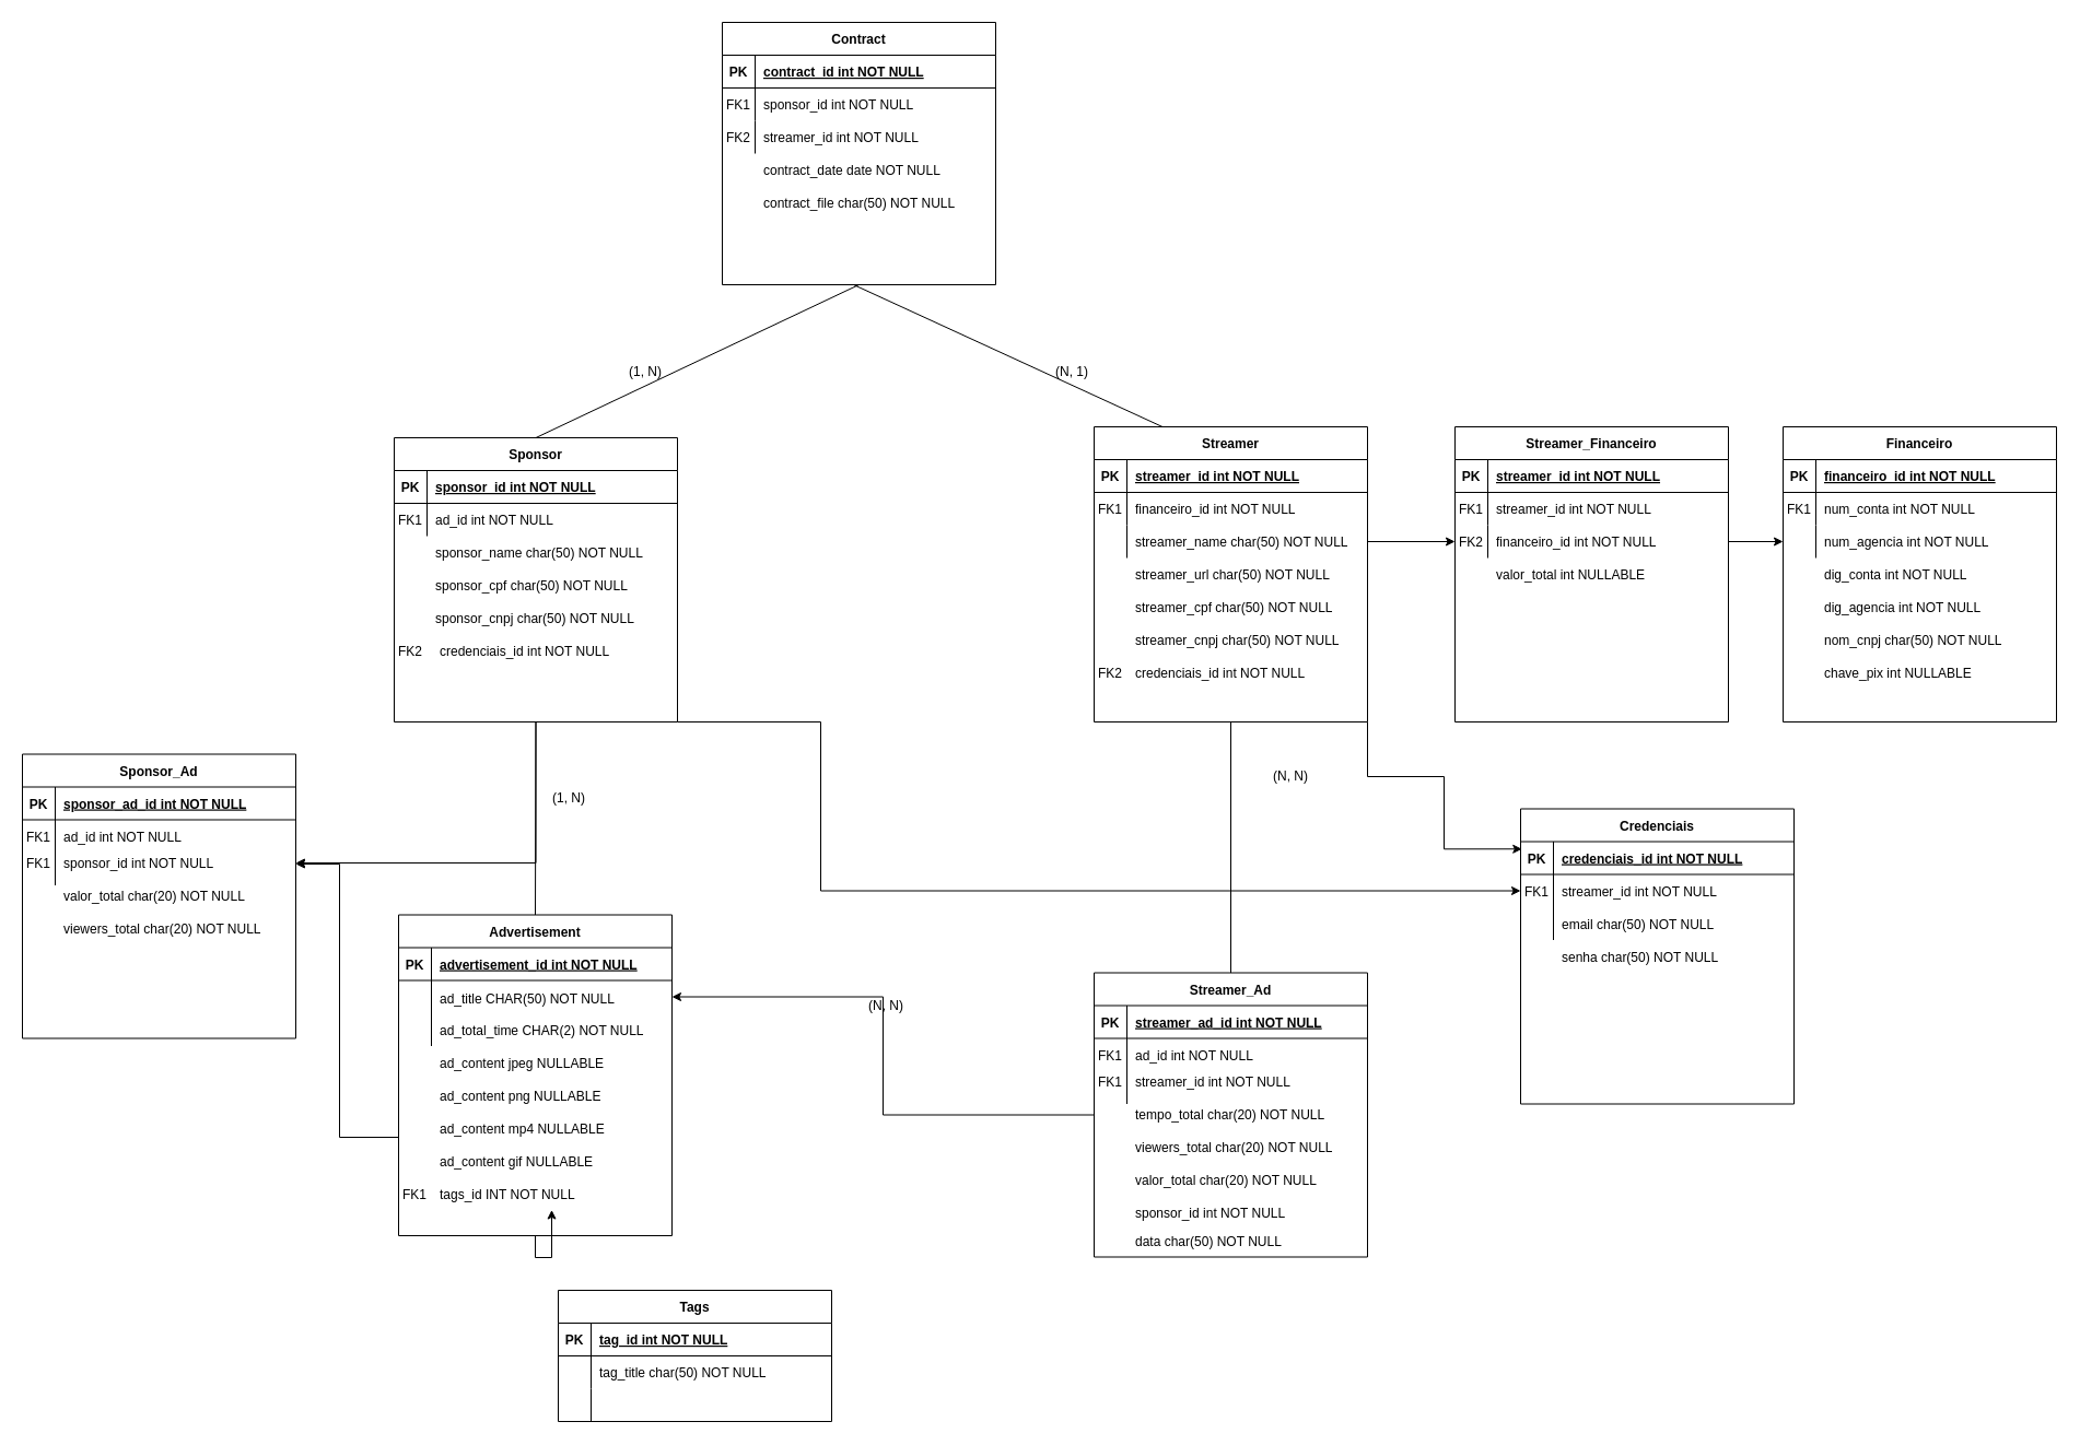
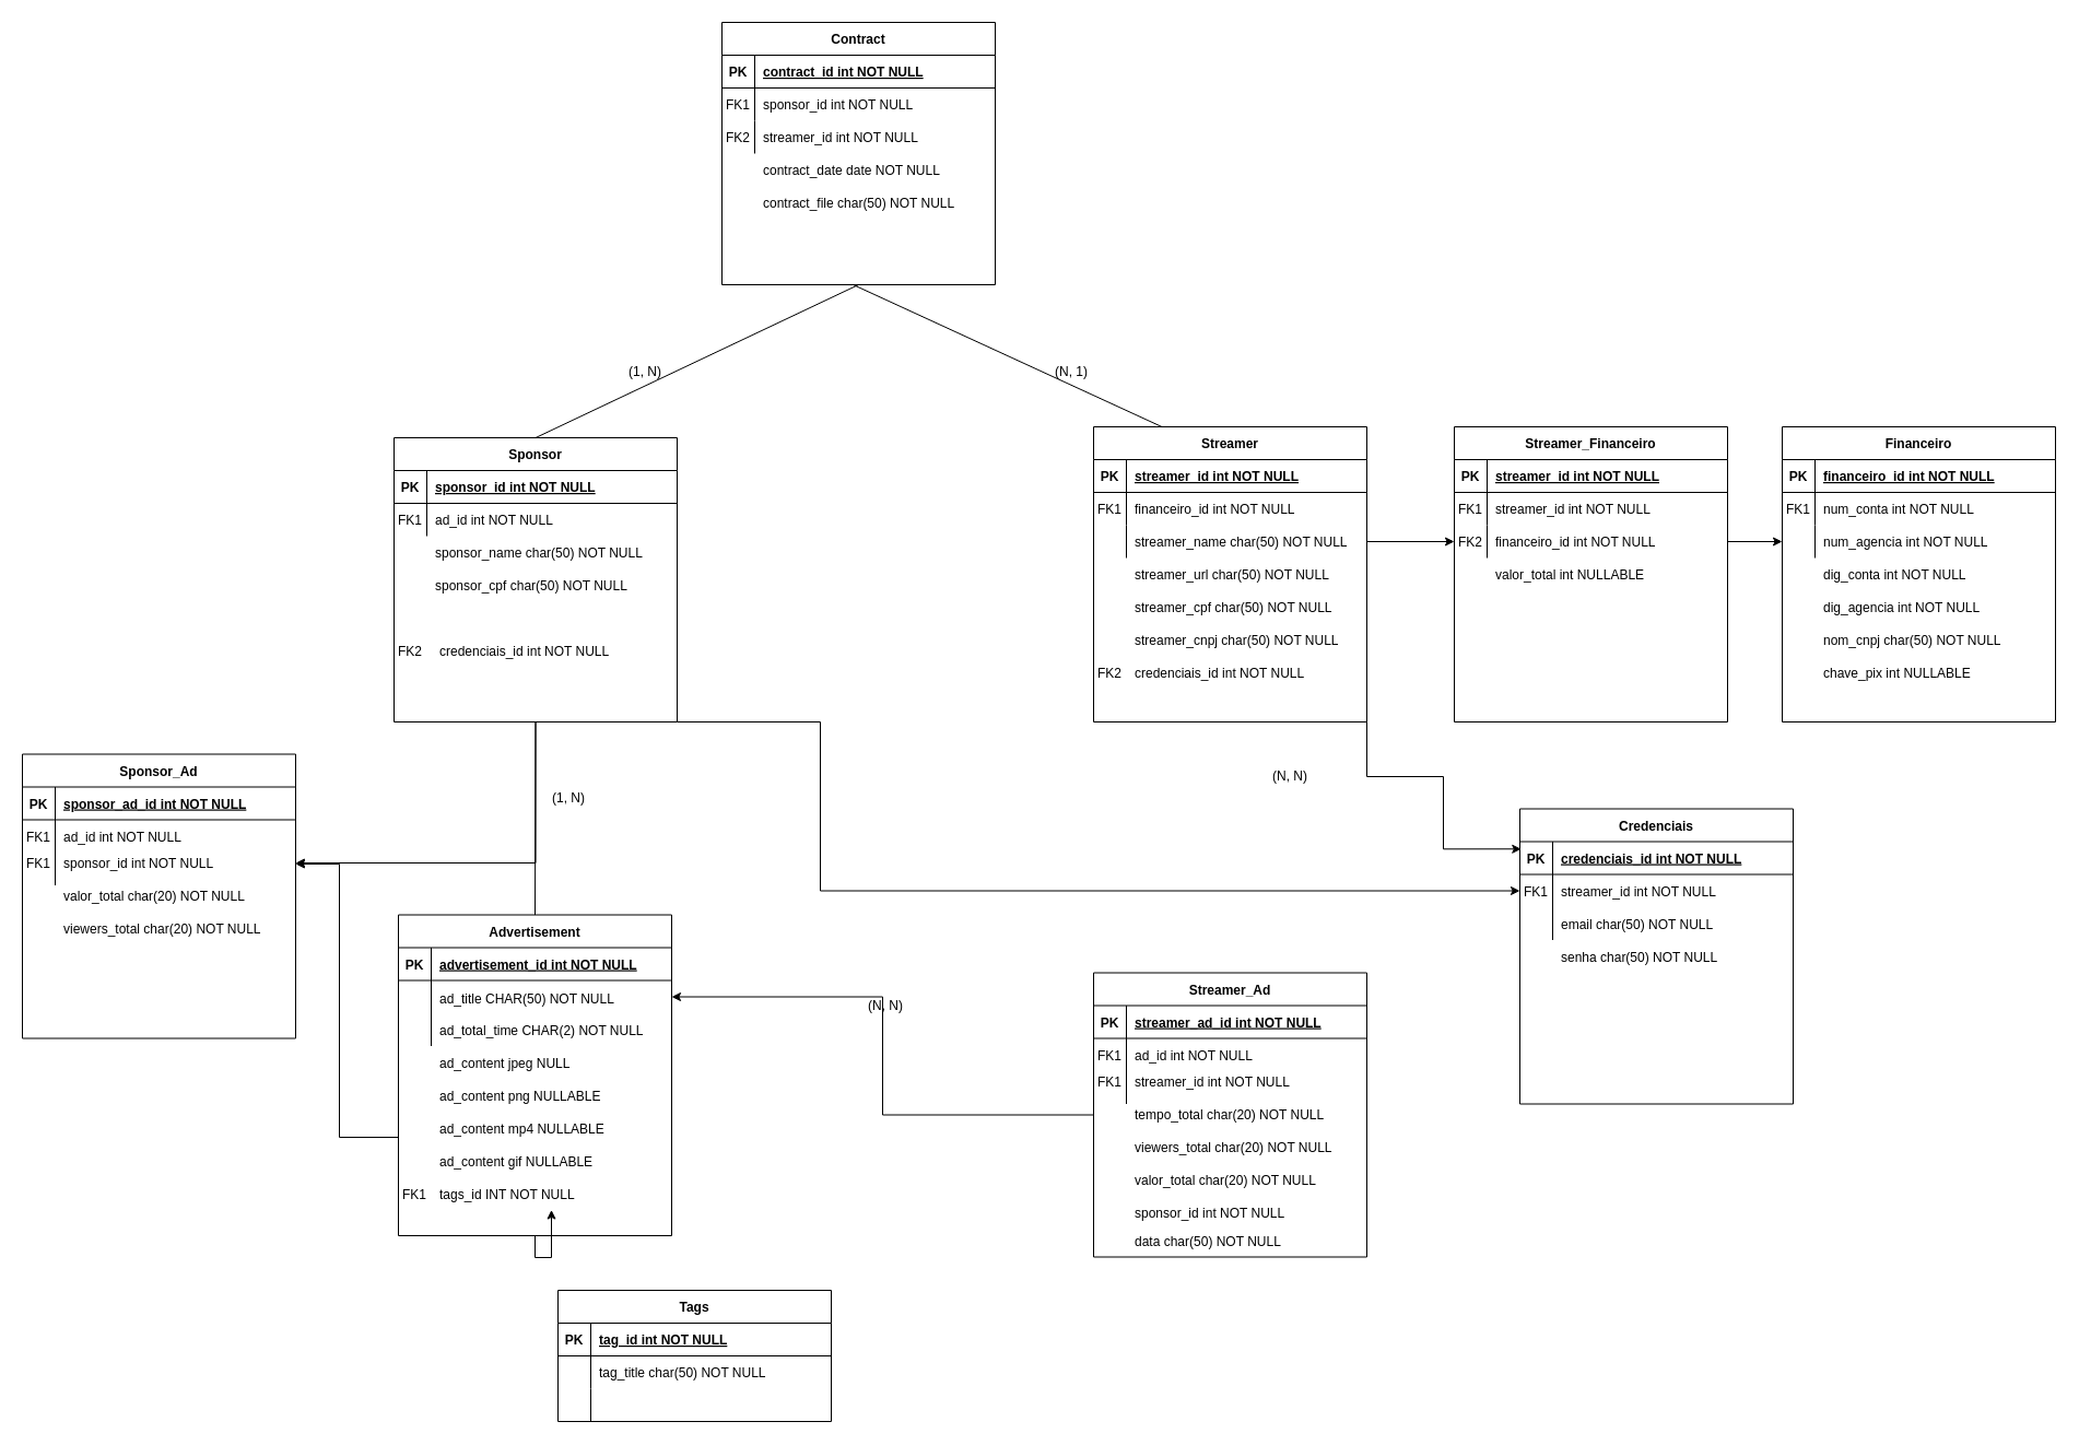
- <mxCell id="34" value="sponsor_cnpj char(50) NOT NULL" style="shape=partialRectangle;overflow=hidden;connectable=0;fillColor=none;top=0;left=0;bottom=0;right=0;align=left;spacingLeft=6;" parent="1" vertex="1"><mxGeometry x="390" y="550" width="220" height="30" as="geometry" /></mxCell>
- <mxCell id="55" value="" style="endArrow=none;html=1;exitX=0.5;exitY=0;exitDx=0;exitDy=0;entryX=0.5;entryY=1;entryDx=0;entryDy=0;" parent="1" source="67" target="2" edge="1"><mxGeometry width="50" height="50" relative="1" as="geometry"><mxPoint x="840" y="850" as="sourcePoint" /><mxPoint x="1135.5" y="710" as="targetPoint" /><Array as="points" /></mxGeometry></mxCell>
- <mxCell id="57" value="ad_content jpeg NULLABLE" style="shape=partialRectangle;overflow=hidden;connectable=0;fillColor=none;top=0;left=0;bottom=0;right=0;align=left;spacingLeft=6;" parent="1" vertex="1"><mxGeometry x="394" y="956.5" width="220" height="30" as="geometry" /></mxCell>
+ <mxCell id="57" value="ad_content jpeg NULL" style="shape=partialRectangle;overflow=hidden;connectable=0;fillColor=none;top=0;left=0;bottom=0;right=0;align=left;spacingLeft=6;" parent="1" vertex="1"><mxGeometry x="394" y="956.5" width="220" height="30" as="geometry" /></mxCell>
